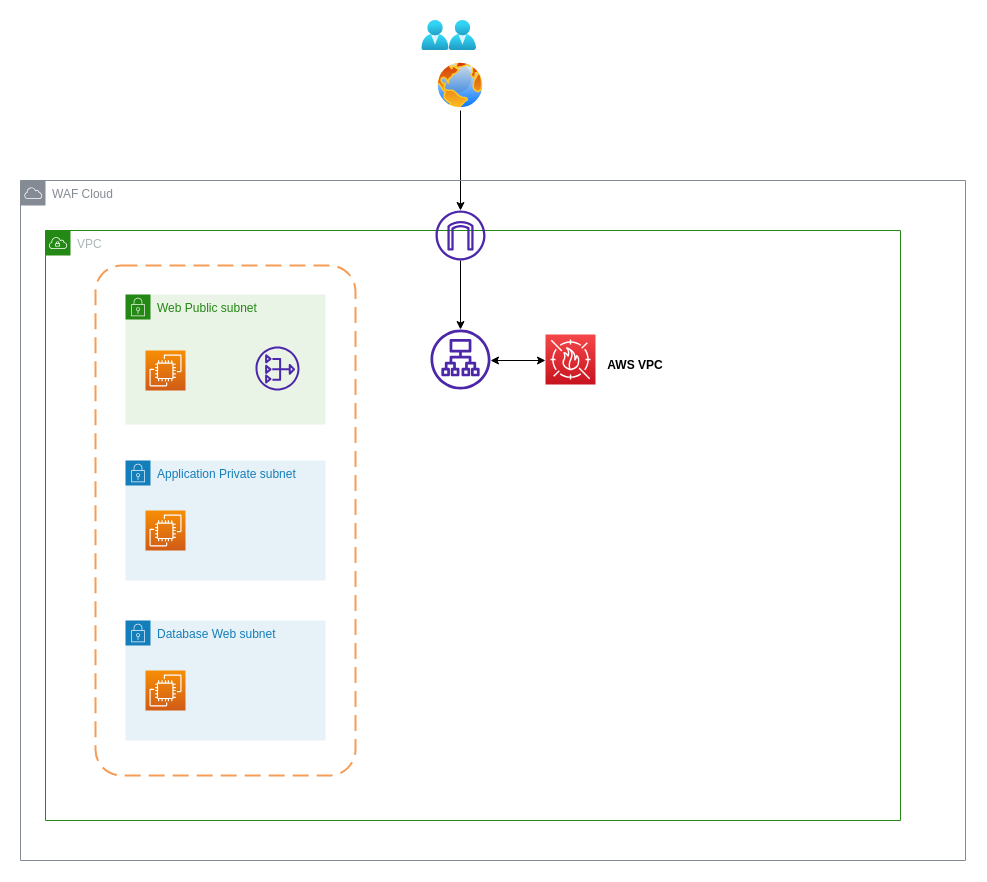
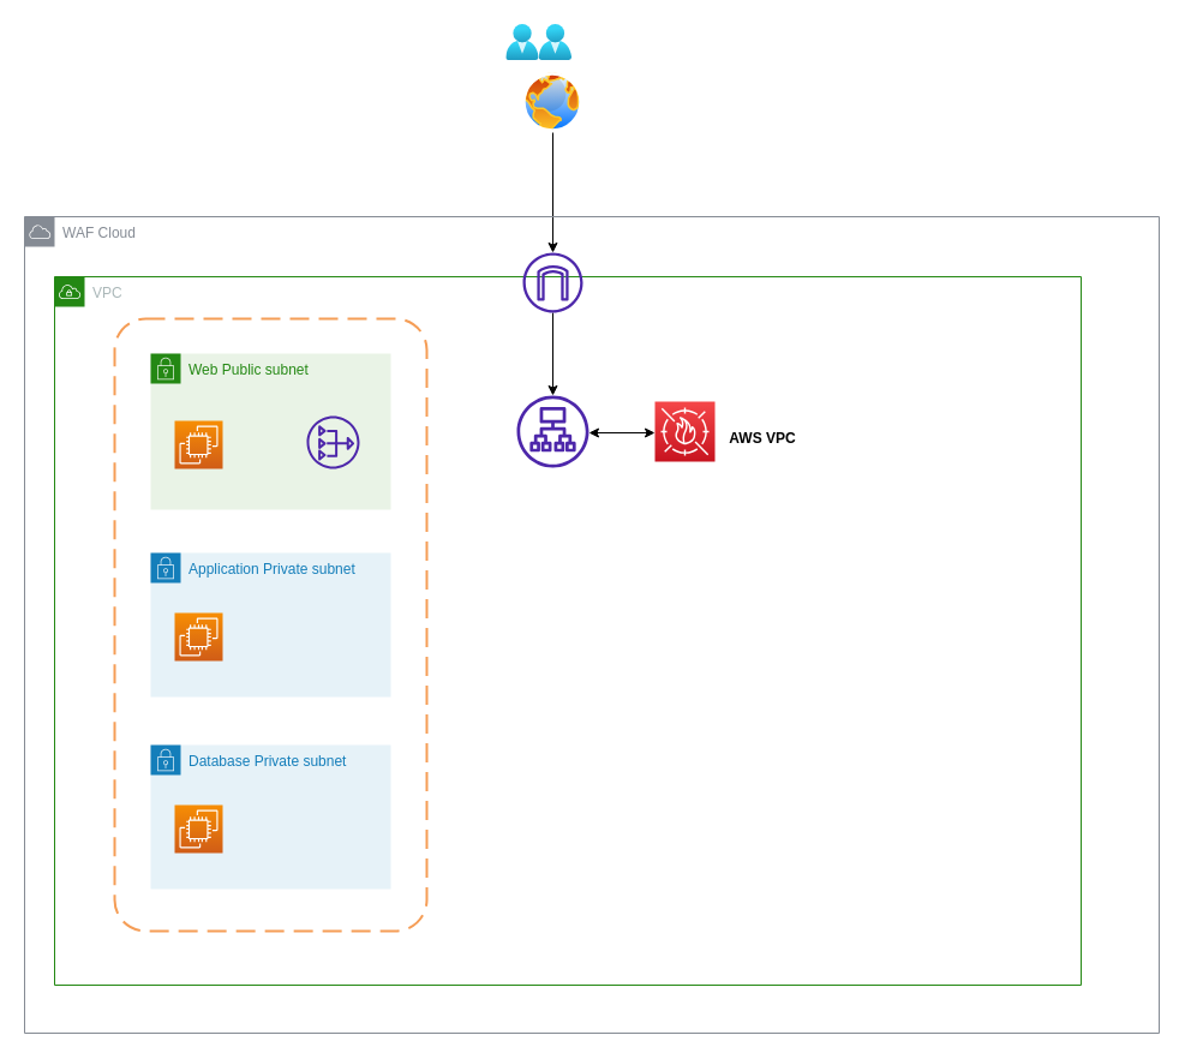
- <mxCell id="12" value="Database Web subnet" style="points=[[0,0],[0.25,0],[0.5,0],[0.75,0],[1,0],[1,0.25],[1,0.5],[1,0.75],[1,1],[0.75,1],[0.5,1],[0.25,1],[0,1],[0,0.75],[0,0.5],[0,0.25]];outlineConnect=0;gradientColor=none;html=1;whiteSpace=wrap;fontSize=12;fontStyle=0;container=1;pointerEvents=0;collapsible=0;recursiveResize=0;shape=mxgraph.aws4.group;grIcon=mxgraph.aws4.group_security_group;grStroke=0;strokeColor=#147EBA;fillColor=#E6F2F8;verticalAlign=top;align=left;spacingLeft=30;fontColor=#147EBA;dashed=0;" parent="1" vertex="1"><mxGeometry x="125" y="620" width="200" height="120" as="geometry" /></mxCell>
+ <mxCell id="12" value="Database Private subnet" style="points=[[0,0],[0.25,0],[0.5,0],[0.75,0],[1,0],[1,0.25],[1,0.5],[1,0.75],[1,1],[0.75,1],[0.5,1],[0.25,1],[0,1],[0,0.75],[0,0.5],[0,0.25]];outlineConnect=0;gradientColor=none;html=1;whiteSpace=wrap;fontSize=12;fontStyle=0;container=1;pointerEvents=0;collapsible=0;recursiveResize=0;shape=mxgraph.aws4.group;grIcon=mxgraph.aws4.group_security_group;grStroke=0;strokeColor=#147EBA;fillColor=#E6F2F8;verticalAlign=top;align=left;spacingLeft=30;fontColor=#147EBA;dashed=0;" parent="1" vertex="1"><mxGeometry x="125" y="620" width="200" height="120" as="geometry" /></mxCell>
